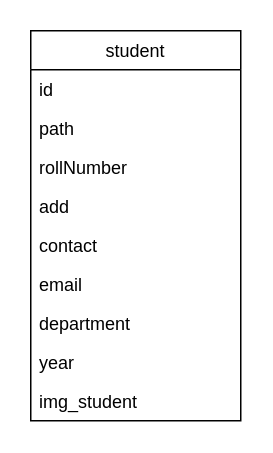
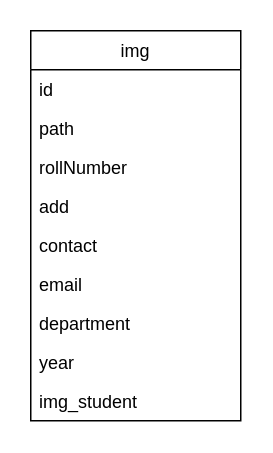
- <mxCell id="2" value="student" style="swimlane;fontStyle=0;childLayout=stackLayout;horizontal=1;startSize=26;fillColor=none;horizontalStack=0;resizeParent=1;resizeParentMax=0;resizeLast=0;collapsible=1;marginBottom=0;" parent="1" vertex="1"><mxGeometry x="20" y="20" width="140" height="260" as="geometry" /></mxCell>
+ <mxCell id="2" value="img" style="swimlane;fontStyle=0;childLayout=stackLayout;horizontal=1;startSize=26;fillColor=none;horizontalStack=0;resizeParent=1;resizeParentMax=0;resizeLast=0;collapsible=1;marginBottom=0;" parent="1" vertex="1"><mxGeometry x="20" y="20" width="140" height="260" as="geometry" /></mxCell>
